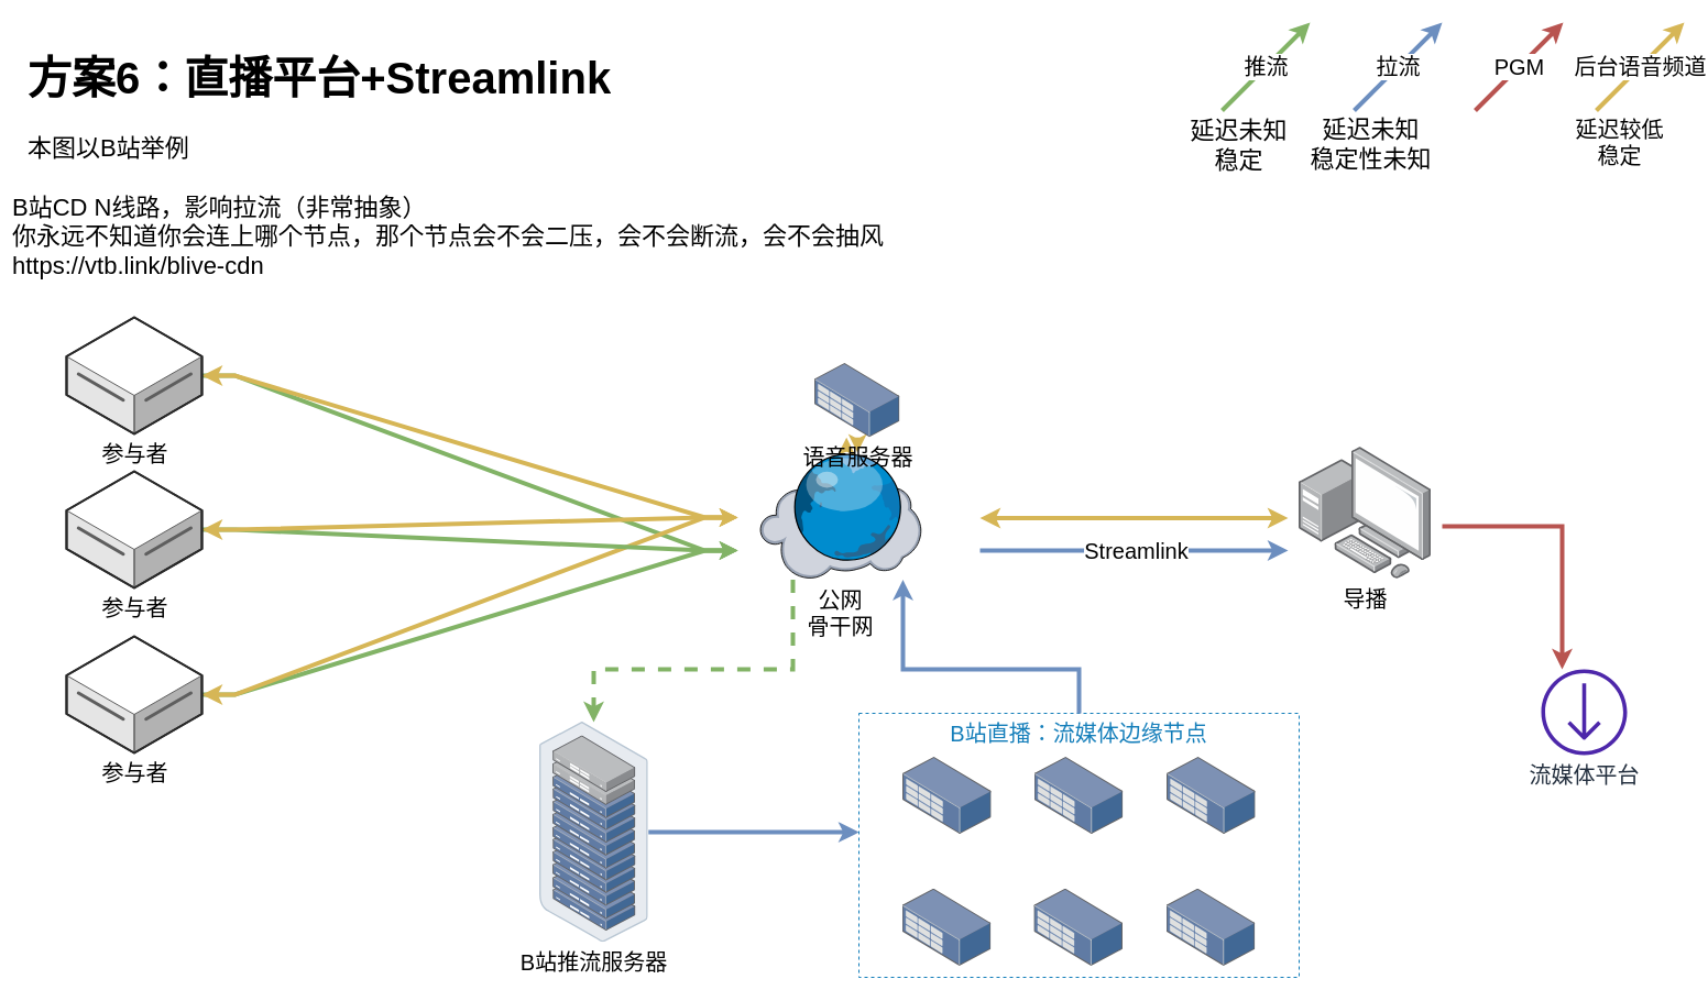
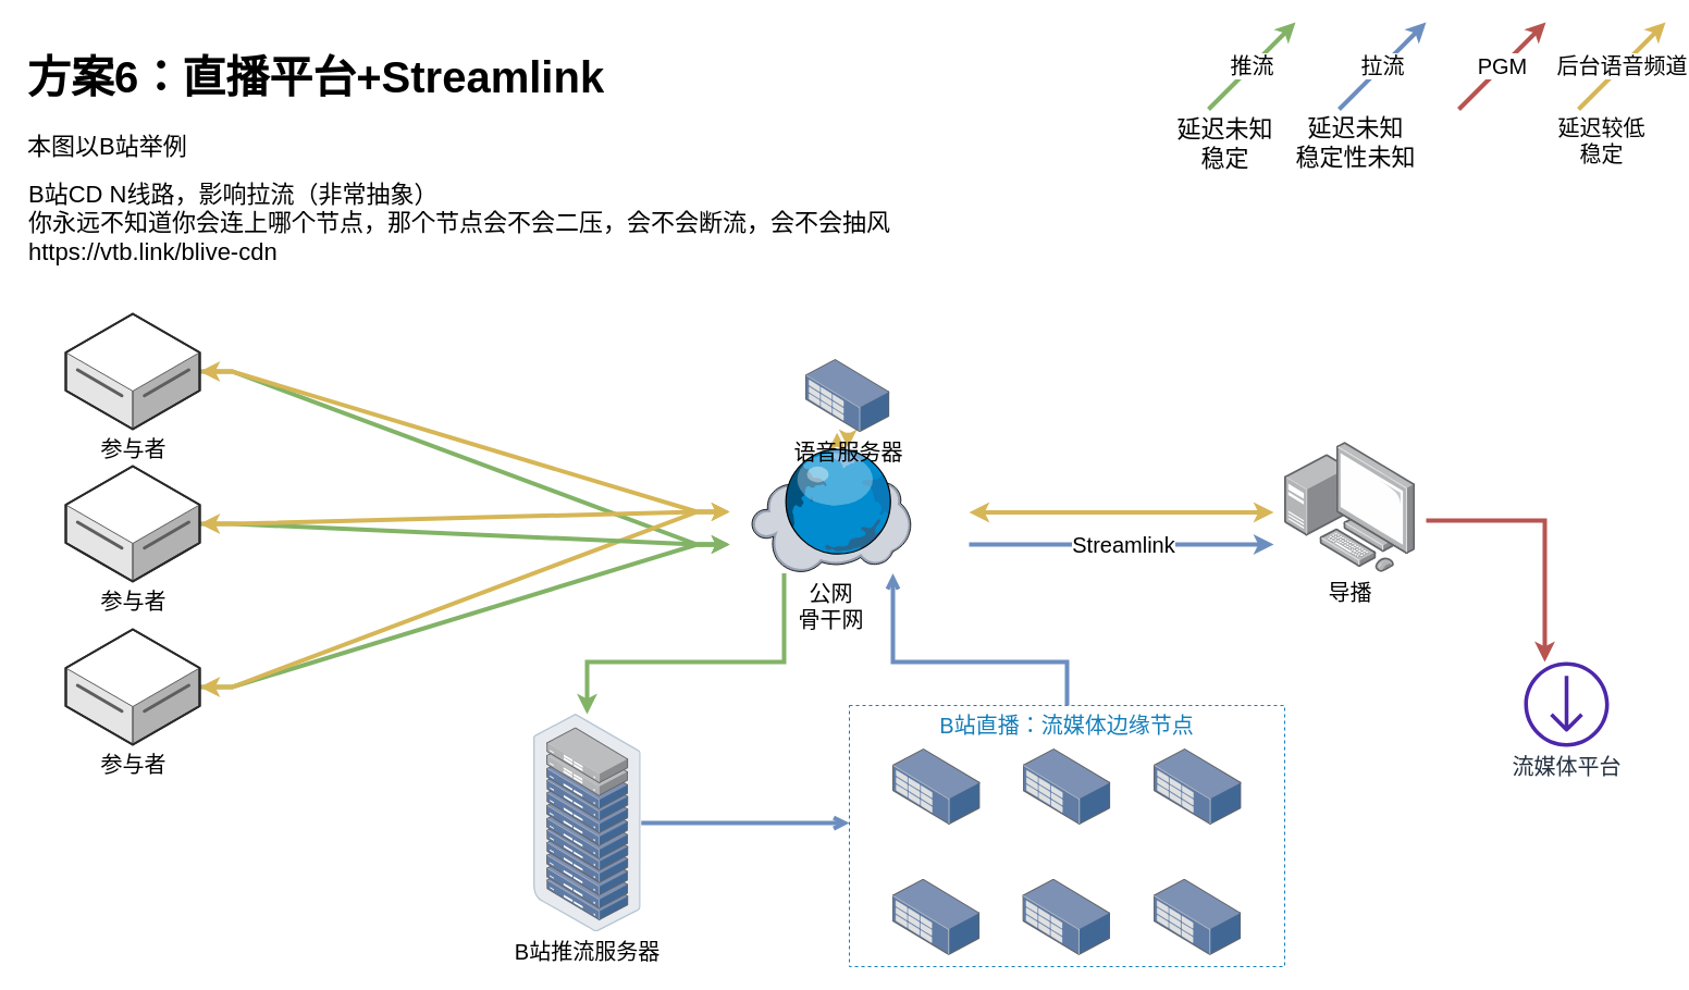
- <mxCell id="36" value="B站CD N线路，影响拉流（非常抽象）&lt;br&gt;你永远不知道你会连上哪个节点，那个节点会不会二压，会不会断流，会不会抽风&lt;br&gt;https://vtb.link/blive-cdn" style="text;strokeColor=none;fillColor=none;align=left;verticalAlign=middle;spacingLeft=4;spacingRight=4;overflow=hidden;points=[[0,0.5],[1,0.5]];portConstraint=eastwest;rotatable=0;whiteSpace=wrap;html=1;fontSize=22;labelBackgroundColor=none;fontColor=#000000;container=0;" parent="1" vertex="1"><mxGeometry x="5" y="160" width="810" height="110" as="geometry" /></mxCell>
+ <mxCell id="36" value="B站CD N线路，影响拉流（非常抽象）&lt;br&gt;你永远不知道你会连上哪个节点，那个节点会不会二压，会不会断流，会不会抽风&lt;br&gt;https://vtb.link/blive-cdn" style="text;strokeColor=none;fillColor=none;align=left;verticalAlign=middle;spacingLeft=4;spacingRight=4;overflow=hidden;points=[[0,0.5],[1,0.5]];portConstraint=eastwest;rotatable=0;whiteSpace=wrap;html=1;fontSize=22;labelBackgroundColor=none;fontColor=#000000;container=0;" parent="1" vertex="1"><mxGeometry x="20" y="150" width="810" height="110" as="geometry" /></mxCell>
- <mxCell id="31" style="edgeStyle=orthogonalEdgeStyle;rounded=0;orthogonalLoop=1;jettySize=auto;html=1;strokeWidth=4;fontSize=20;endSize=6;fillColor=#dae8fc;strokeColor=#6c8ebf;" parent="1" source="22" target="43" edge="1"><mxGeometry relative="1" as="geometry"><Array as="points"><mxPoint x="980" y="608" /><mxPoint x="820" y="608" /></Array></mxGeometry></mxCell>
+ <mxCell id="31" style="edgeStyle=orthogonalEdgeStyle;rounded=0;orthogonalLoop=1;jettySize=auto;html=1;strokeWidth=4;fontSize=20;endSize=6;fillColor=#dae8fc;strokeColor=#6c8ebf;endArrow=open;" parent="1" source="22" target="43" edge="1"><mxGeometry relative="1" as="geometry"><Array as="points"><mxPoint x="980" y="608" /><mxPoint x="820" y="608" /></Array></mxGeometry></mxCell>
- <mxCell id="30" style="edgeStyle=orthogonalEdgeStyle;rounded=0;orthogonalLoop=1;jettySize=auto;html=1;strokeWidth=4;fontSize=20;endSize=6;fillColor=#d5e8d4;strokeColor=#82b366;dashed=1;" parent="1" source="43" target="20" edge="1"><mxGeometry relative="1" as="geometry"><Array as="points"><mxPoint x="720" y="608" /><mxPoint x="539" y="608" /></Array></mxGeometry></mxCell>
+ <mxCell id="30" style="edgeStyle=orthogonalEdgeStyle;rounded=0;orthogonalLoop=1;jettySize=auto;html=1;strokeWidth=4;fontSize=20;endSize=6;fillColor=#d5e8d4;strokeColor=#82b366;" parent="1" source="43" target="20" edge="1"><mxGeometry relative="1" as="geometry"><Array as="points"><mxPoint x="720" y="608" /><mxPoint x="539" y="608" /></Array></mxGeometry></mxCell>
- <mxCell id="19" style="edgeStyle=orthogonalEdgeStyle;rounded=0;orthogonalLoop=1;jettySize=auto;html=1;strokeWidth=4;fontSize=20;endSize=6;fillColor=#dae8fc;strokeColor=#6c8ebf;" parent="1" source="20" target="22" edge="1"><mxGeometry relative="1" as="geometry"><Array as="points"><mxPoint x="590" y="756" /><mxPoint x="590" y="756" /></Array></mxGeometry></mxCell>
+ <mxCell id="19" style="edgeStyle=orthogonalEdgeStyle;rounded=0;orthogonalLoop=1;jettySize=auto;html=1;strokeWidth=4;fontSize=20;endSize=6;fillColor=#dae8fc;strokeColor=#6c8ebf;endArrow=open;" parent="1" source="20" target="22" edge="1"><mxGeometry relative="1" as="geometry"><Array as="points"><mxPoint x="590" y="756" /><mxPoint x="590" y="756" /></Array></mxGeometry></mxCell>
